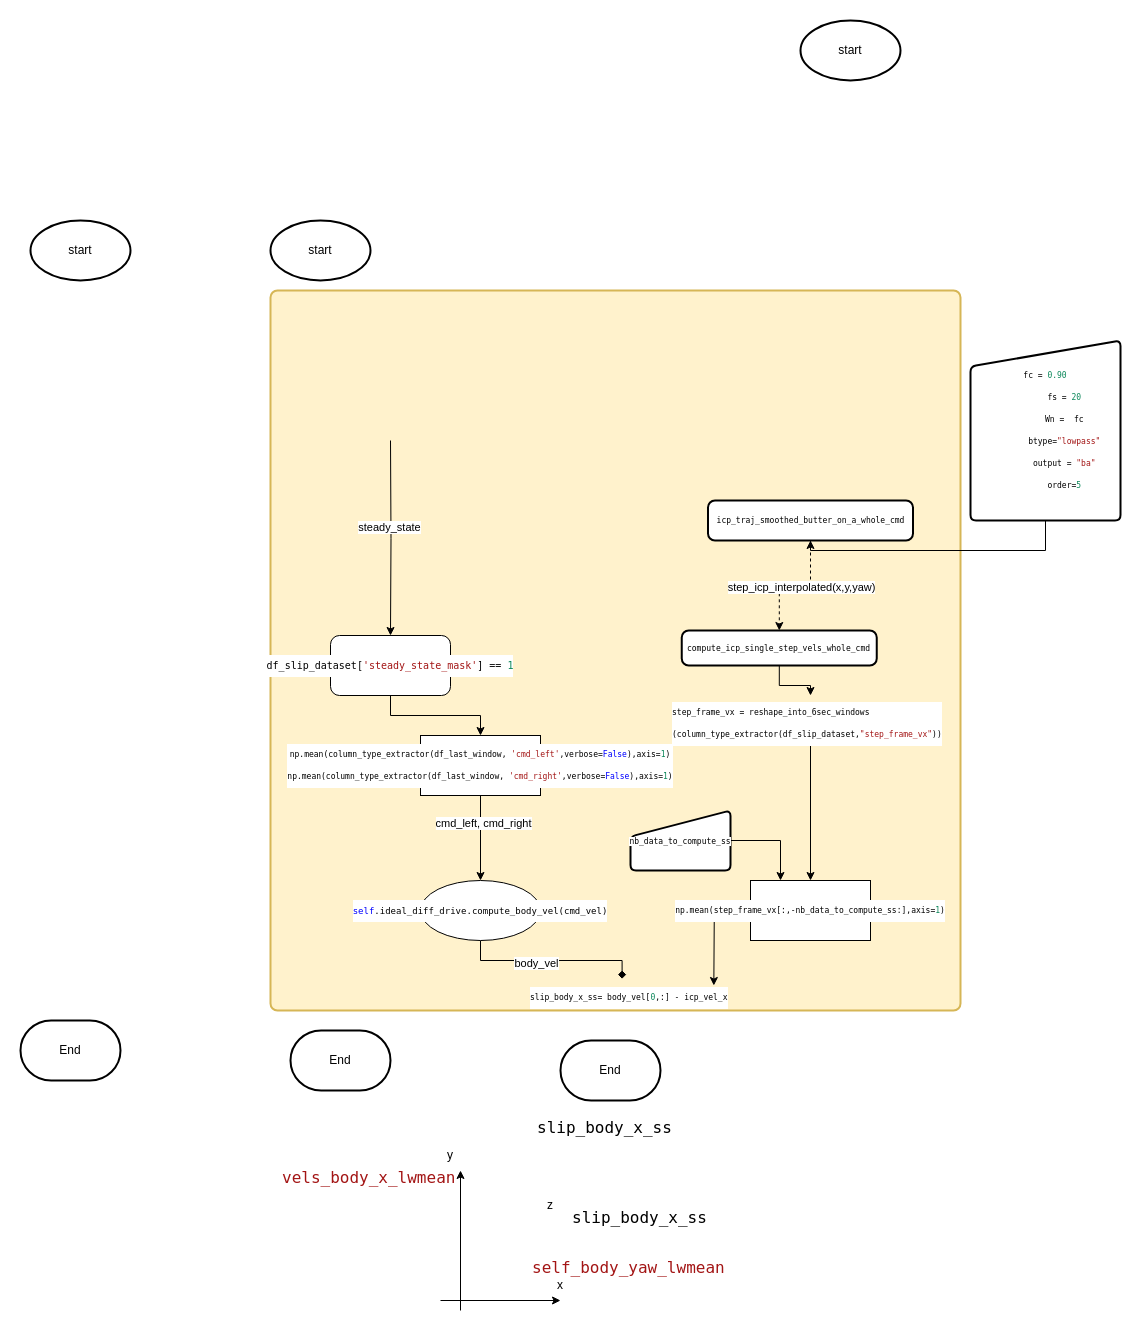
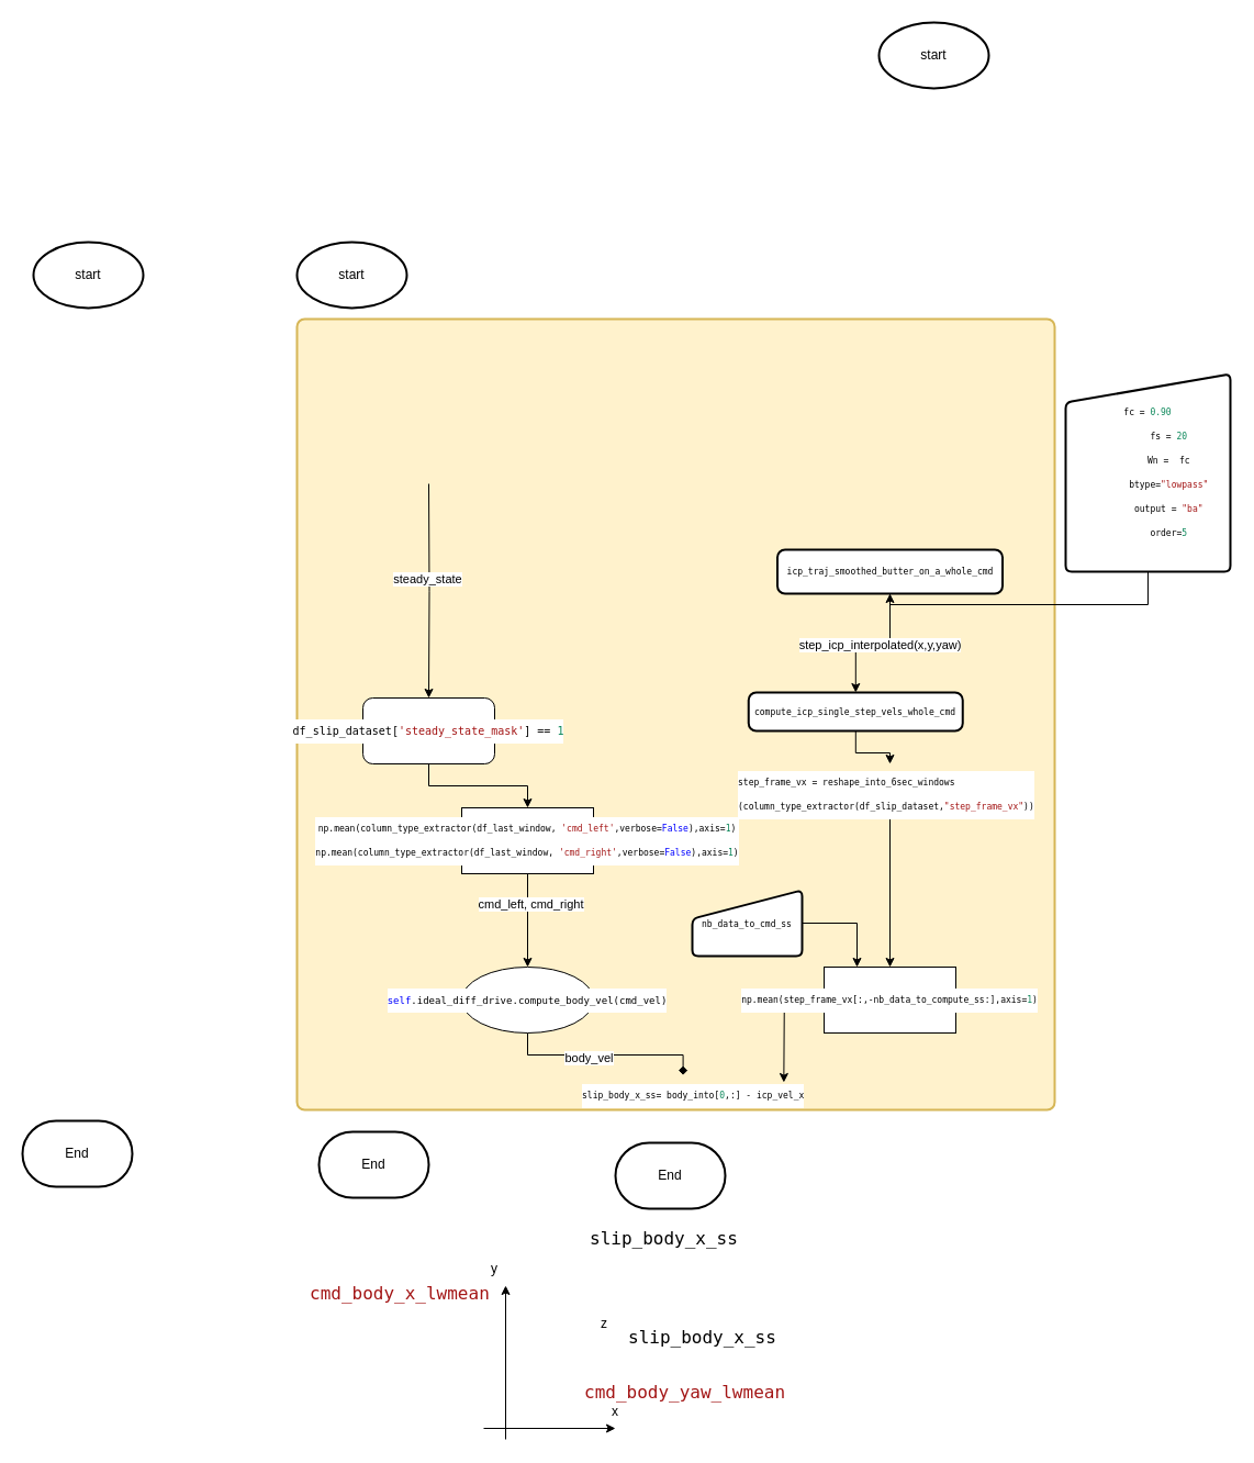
- <mxCell id="35" style="edgeStyle=orthogonalEdgeStyle;rounded=0;orthogonalLoop=1;jettySize=auto;html=1;dashed=1;" edge="1" parent="1" source="37" target="41"><mxGeometry relative="1" as="geometry" /></mxCell>
+ <mxCell id="35" style="edgeStyle=orthogonalEdgeStyle;rounded=0;orthogonalLoop=1;jettySize=auto;html=1;" edge="1" parent="1" source="37" target="41"><mxGeometry relative="1" as="geometry" /></mxCell>
- <mxCell id="33" value="&lt;span style=&quot;font-family: &amp;quot;Droid Sans Mono&amp;quot;, &amp;quot;monospace&amp;quot;, monospace; font-size: 8px; white-space: pre; background-color: rgb(255, 255, 255);&quot;&gt;nb_data_to_compute_ss&lt;/span&gt;" style="html=1;strokeWidth=2;shape=manualInput;whiteSpace=wrap;rounded=1;size=26;arcSize=11;" vertex="1" parent="1"><mxGeometry x="630" y="810" width="100" height="60" as="geometry" /></mxCell>
+ <mxCell id="33" value="&lt;span style=&quot;font-family: &amp;quot;Droid Sans Mono&amp;quot;, &amp;quot;monospace&amp;quot;, monospace; font-size: 8px; white-space: pre; background-color: rgb(255, 255, 255);&quot;&gt;nb_data_to_cmd_ss&lt;/span&gt;" style="html=1;strokeWidth=2;shape=manualInput;whiteSpace=wrap;rounded=1;size=26;arcSize=11;" vertex="1" parent="1"><mxGeometry x="630" y="810" width="100" height="60" as="geometry" /></mxCell>
- <mxCell id="21" value="&lt;div style=&quot;color: rgb(0, 0, 0); background-color: rgb(255, 255, 255); font-family: &amp;quot;Droid Sans Mono&amp;quot;, &amp;quot;monospace&amp;quot;, monospace; font-weight: normal; font-size: 8px; line-height: 22px; white-space: pre;&quot;&gt;&lt;div style=&quot;&quot;&gt;&lt;span style=&quot;&quot;&gt;slip_body_x_ss&lt;/span&gt;&lt;span style=&quot;color: rgb(0, 0, 0);&quot;&gt;= body_vel[&lt;/span&gt;&lt;span style=&quot;color: rgb(9, 134, 88);&quot;&gt;0&lt;/span&gt;&lt;span style=&quot;color: rgb(0, 0, 0);&quot;&gt;,:] - icp_vel_x&lt;/span&gt;&lt;/div&gt;&lt;/div&gt;" style="text;whiteSpace=wrap;html=1;fontSize=11;" vertex="1" parent="1"><mxGeometry x="527.5" y="980" width="255" height="30" as="geometry" /></mxCell>
+ <mxCell id="21" value="&lt;div style=&quot;color: rgb(0, 0, 0); background-color: rgb(255, 255, 255); font-family: &amp;quot;Droid Sans Mono&amp;quot;, &amp;quot;monospace&amp;quot;, monospace; font-weight: normal; font-size: 8px; line-height: 22px; white-space: pre;&quot;&gt;&lt;div style=&quot;&quot;&gt;&lt;span style=&quot;&quot;&gt;slip_body_x_ss&lt;/span&gt;&lt;span style=&quot;color: rgb(0, 0, 0);&quot;&gt;= body_into[&lt;/span&gt;&lt;span style=&quot;color: rgb(9, 134, 88);&quot;&gt;0&lt;/span&gt;&lt;span style=&quot;color: rgb(0, 0, 0);&quot;&gt;,:] - icp_vel_x&lt;/span&gt;&lt;/div&gt;&lt;/div&gt;" style="text;whiteSpace=wrap;html=1;fontSize=11;" vertex="1" parent="1"><mxGeometry x="527.5" y="980" width="255" height="30" as="geometry" /></mxCell>
- <mxCell id="12" value="&lt;div style=&quot;color: #000000;background-color: #ffffff;font-family: 'Droid Sans Mono', 'monospace', monospace;font-weight: normal;font-size: 16px;line-height: 22px;white-space: pre;&quot;&gt;&lt;div&gt;&lt;span style=&quot;color: #a31515;&quot;&gt;vels_body_x_lwmean&lt;/span&gt;&lt;/div&gt;&lt;/div&gt;" style="text;whiteSpace=wrap;html=1;" vertex="1" parent="1"><mxGeometry x="280" y="1160" width="200" height="50" as="geometry" /></mxCell>
+ <mxCell id="12" value="&lt;div style=&quot;color: #000000;background-color: #ffffff;font-family: 'Droid Sans Mono', 'monospace', monospace;font-weight: normal;font-size: 16px;line-height: 22px;white-space: pre;&quot;&gt;&lt;div&gt;&lt;span style=&quot;color: #a31515;&quot;&gt;cmd_body_x_lwmean&lt;/span&gt;&lt;/div&gt;&lt;/div&gt;" style="text;whiteSpace=wrap;html=1;" vertex="1" parent="1"><mxGeometry x="280" y="1160" width="200" height="50" as="geometry" /></mxCell>
- <mxCell id="11" value="&lt;div style=&quot;color: #000000;background-color: #ffffff;font-family: 'Droid Sans Mono', 'monospace', monospace;font-weight: normal;font-size: 16px;line-height: 22px;white-space: pre;&quot;&gt;&lt;div&gt;&lt;span style=&quot;color: #a31515;&quot;&gt;self_body_yaw_lwmean&lt;/span&gt;&lt;/div&gt;&lt;/div&gt;" style="text;whiteSpace=wrap;html=1;" vertex="1" parent="1"><mxGeometry x="530" y="1250" width="220" height="50" as="geometry" /></mxCell>
+ <mxCell id="11" value="&lt;div style=&quot;color: #000000;background-color: #ffffff;font-family: 'Droid Sans Mono', 'monospace', monospace;font-weight: normal;font-size: 16px;line-height: 22px;white-space: pre;&quot;&gt;&lt;div&gt;&lt;span style=&quot;color: #a31515;&quot;&gt;cmd_body_yaw_lwmean&lt;/span&gt;&lt;/div&gt;&lt;/div&gt;" style="text;whiteSpace=wrap;html=1;" vertex="1" parent="1"><mxGeometry x="530" y="1250" width="220" height="50" as="geometry" /></mxCell>
